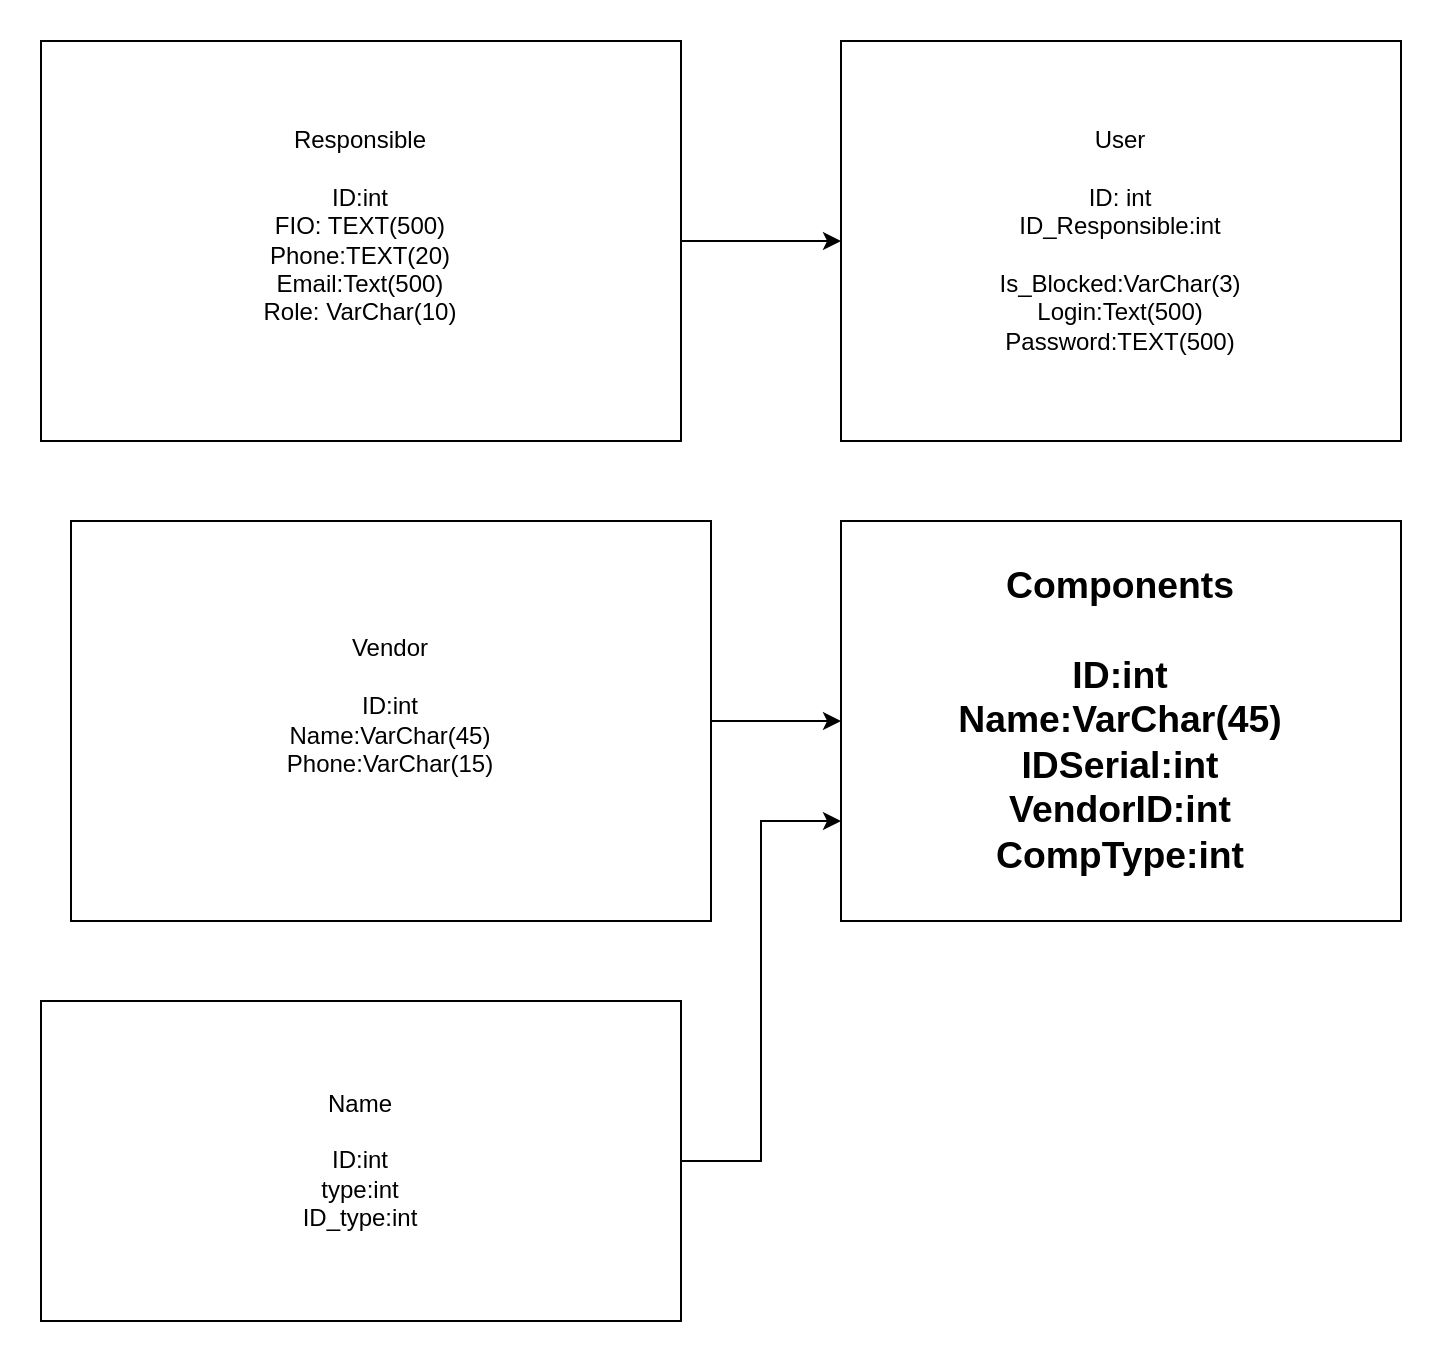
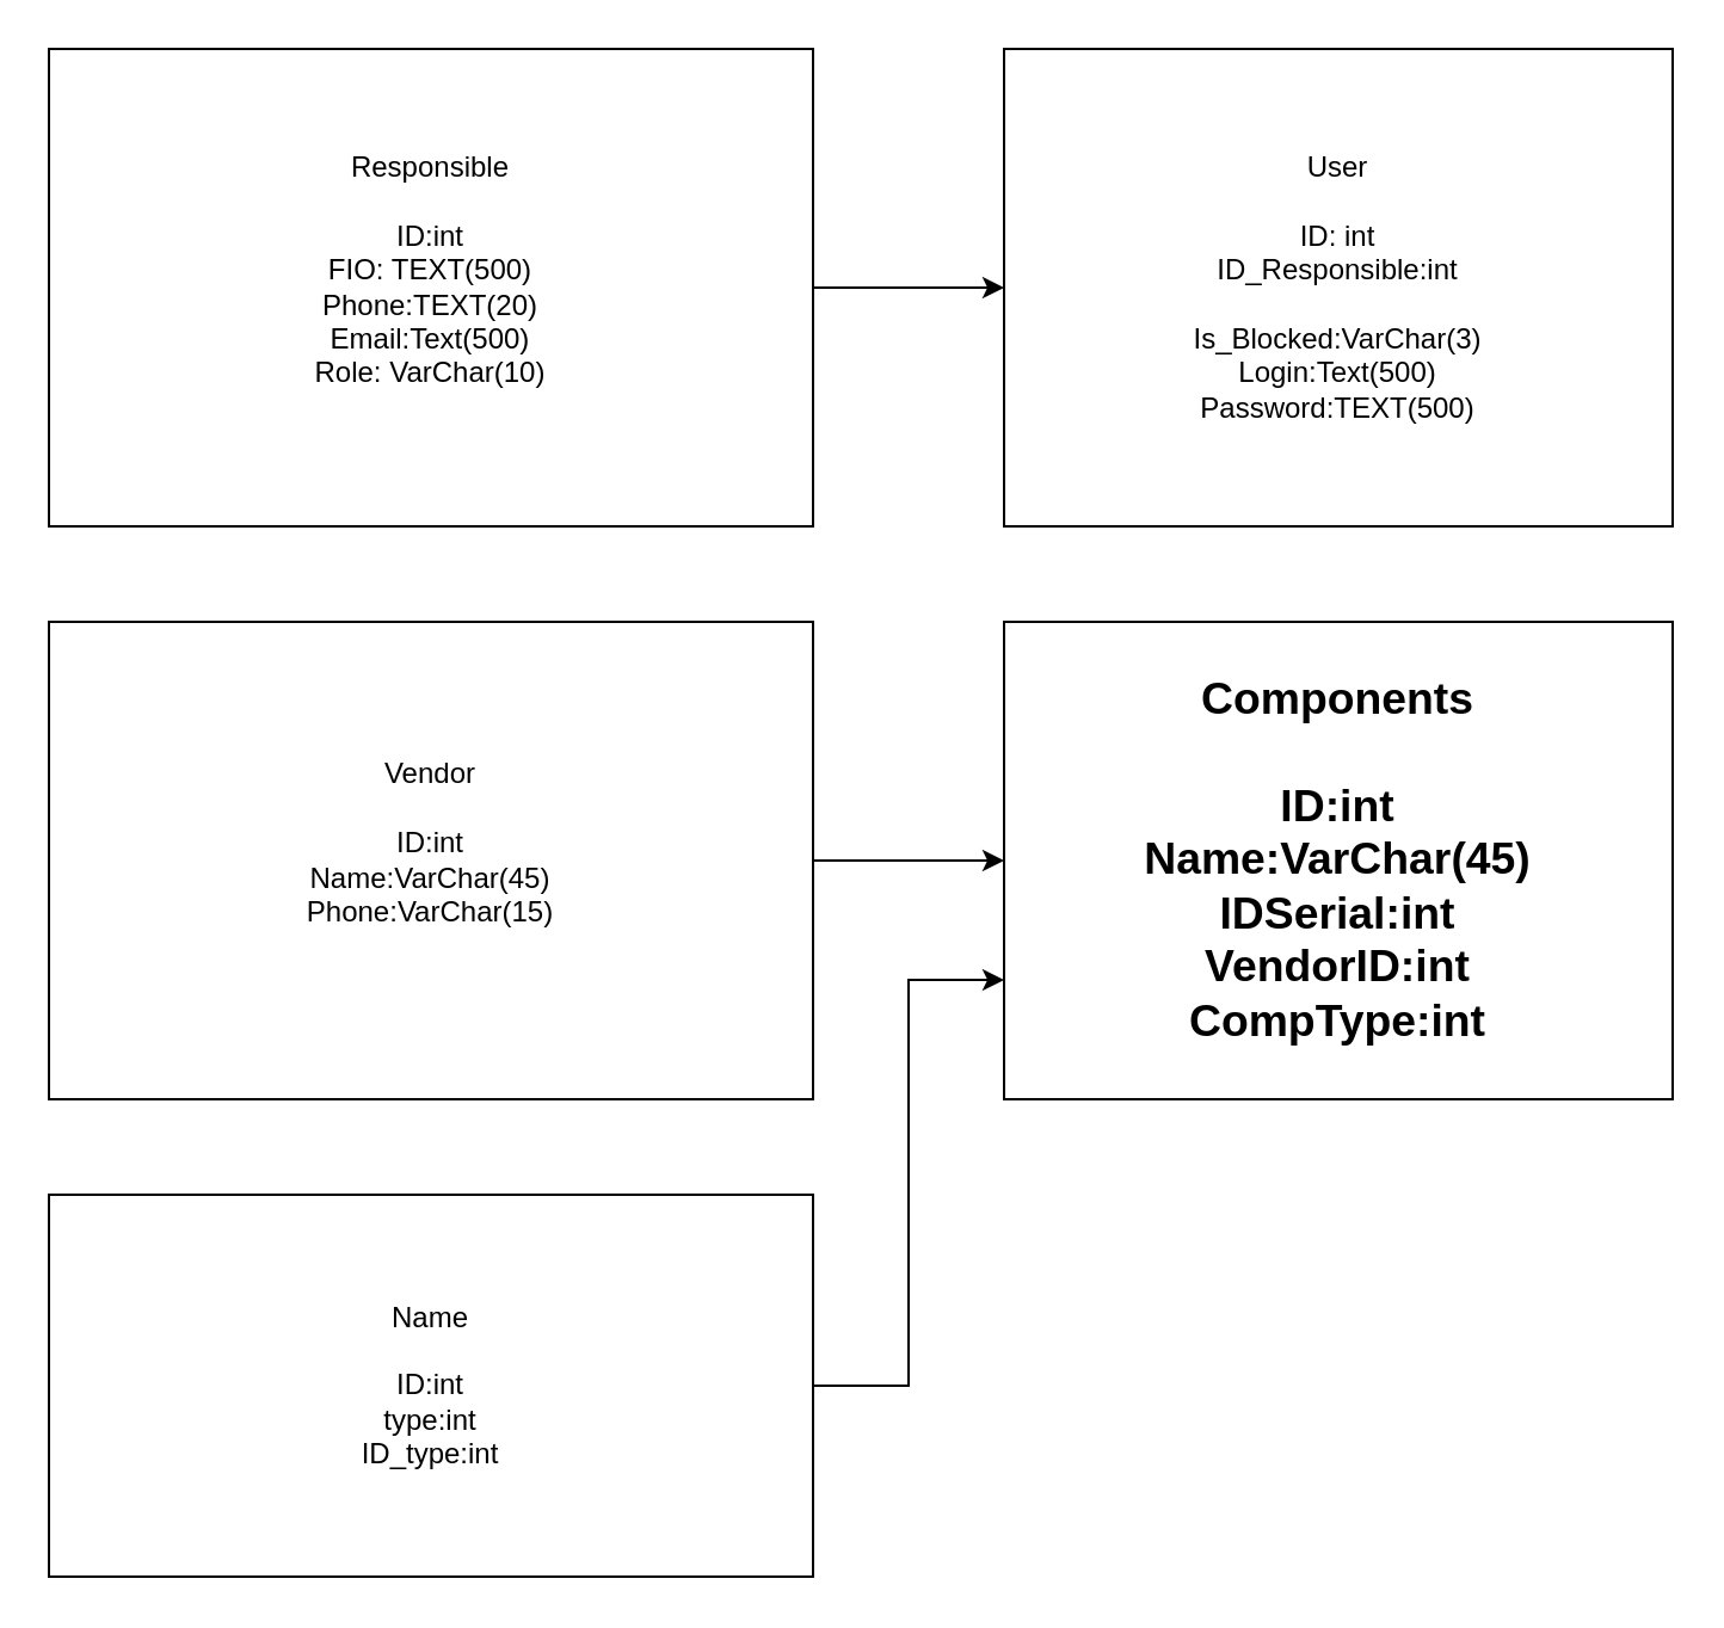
- <mxCell id="7" value="Vendor&lt;div&gt;&lt;br&gt;&lt;/div&gt;&lt;div&gt;ID:int&lt;/div&gt;&lt;div&gt;Name:VarChar(45)&lt;/div&gt;&lt;div&gt;Phone:VarChar(15)&lt;/div&gt;&lt;div&gt;&lt;br&gt;&lt;/div&gt;" style="rounded=0;whiteSpace=wrap;html=1;" vertex="1" parent="1"><mxGeometry x="35" y="260" width="320" height="200" as="geometry" /></mxCell>
+ <mxCell id="7" value="Vendor&lt;div&gt;&lt;br&gt;&lt;/div&gt;&lt;div&gt;ID:int&lt;/div&gt;&lt;div&gt;Name:VarChar(45)&lt;/div&gt;&lt;div&gt;Phone:VarChar(15)&lt;/div&gt;&lt;div&gt;&lt;br&gt;&lt;/div&gt;" style="rounded=0;whiteSpace=wrap;html=1;" vertex="1" parent="1"><mxGeometry x="20" y="260" width="320" height="200" as="geometry" /></mxCell>
